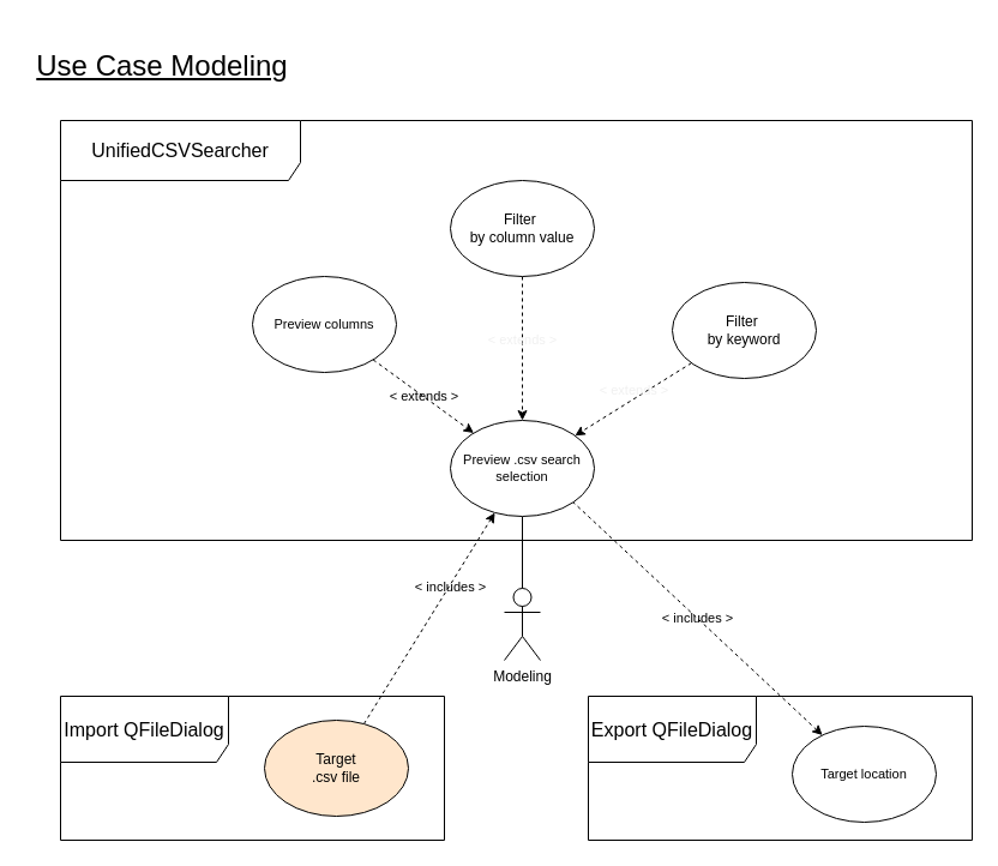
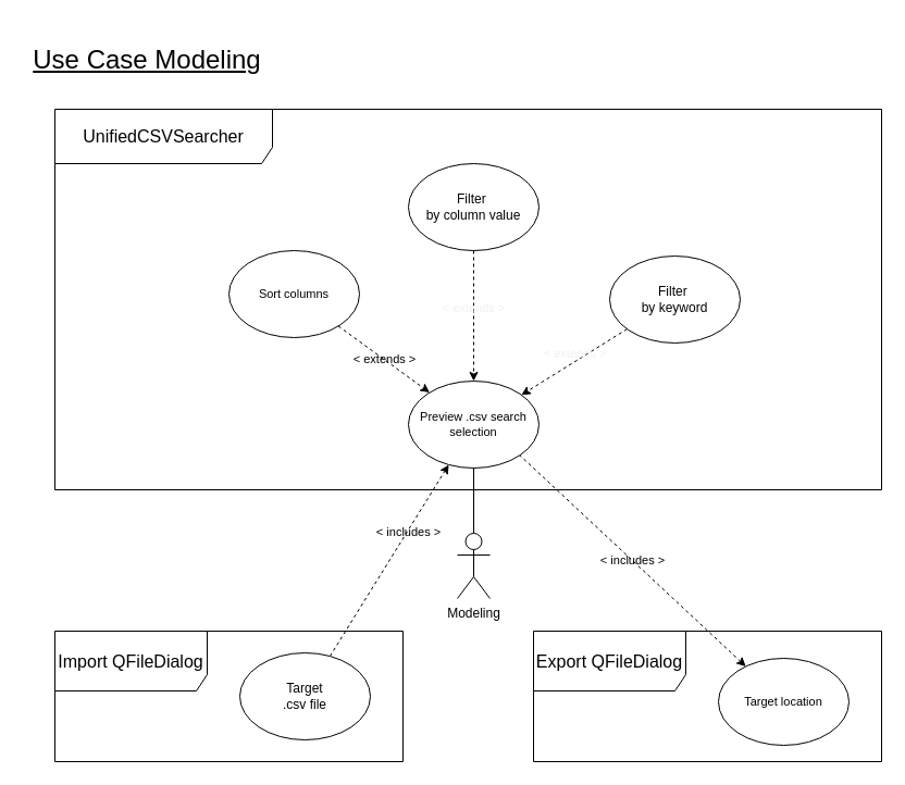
- <mxCell id="18" value="Preview columns" style="ellipse;whiteSpace=wrap;html=1;strokeColor=default;align=center;verticalAlign=middle;fontFamily=Helvetica;fontSize=11;fontColor=default;labelBackgroundColor=none;fillColor=default;" parent="1" vertex="1"><mxGeometry x="210" y="230" width="120" height="80" as="geometry" /></mxCell>
+ <mxCell id="18" value="Sort columns" style="ellipse;whiteSpace=wrap;html=1;strokeColor=default;align=center;verticalAlign=middle;fontFamily=Helvetica;fontSize=11;fontColor=default;labelBackgroundColor=none;fillColor=default;" parent="1" vertex="1"><mxGeometry x="210" y="230" width="120" height="80" as="geometry" /></mxCell>
- <mxCell id="8" value="&lt;span style=&quot;font-size: 12px;&quot;&gt;Target&lt;/span&gt;&lt;br&gt;&lt;div style=&quot;font-size: 12px;&quot;&gt;&lt;span style=&quot;&quot;&gt;.csv file&lt;/span&gt;&lt;/div&gt;" style="ellipse;whiteSpace=wrap;html=1;fontFamily=Helvetica;fontSize=11;fontColor=default;labelBackgroundColor=none;fillColor=#ffe6cc;" parent="1" vertex="1"><mxGeometry x="220" y="600" width="120" height="80" as="geometry" /></mxCell>
+ <mxCell id="8" value="&lt;span style=&quot;font-size: 12px;&quot;&gt;Target&lt;/span&gt;&lt;br&gt;&lt;div style=&quot;font-size: 12px;&quot;&gt;&lt;span style=&quot;&quot;&gt;.csv file&lt;/span&gt;&lt;/div&gt;" style="ellipse;whiteSpace=wrap;html=1;fontFamily=Helvetica;fontSize=11;fontColor=default;labelBackgroundColor=none;" parent="1" vertex="1"><mxGeometry x="220" y="600" width="120" height="80" as="geometry" /></mxCell>
